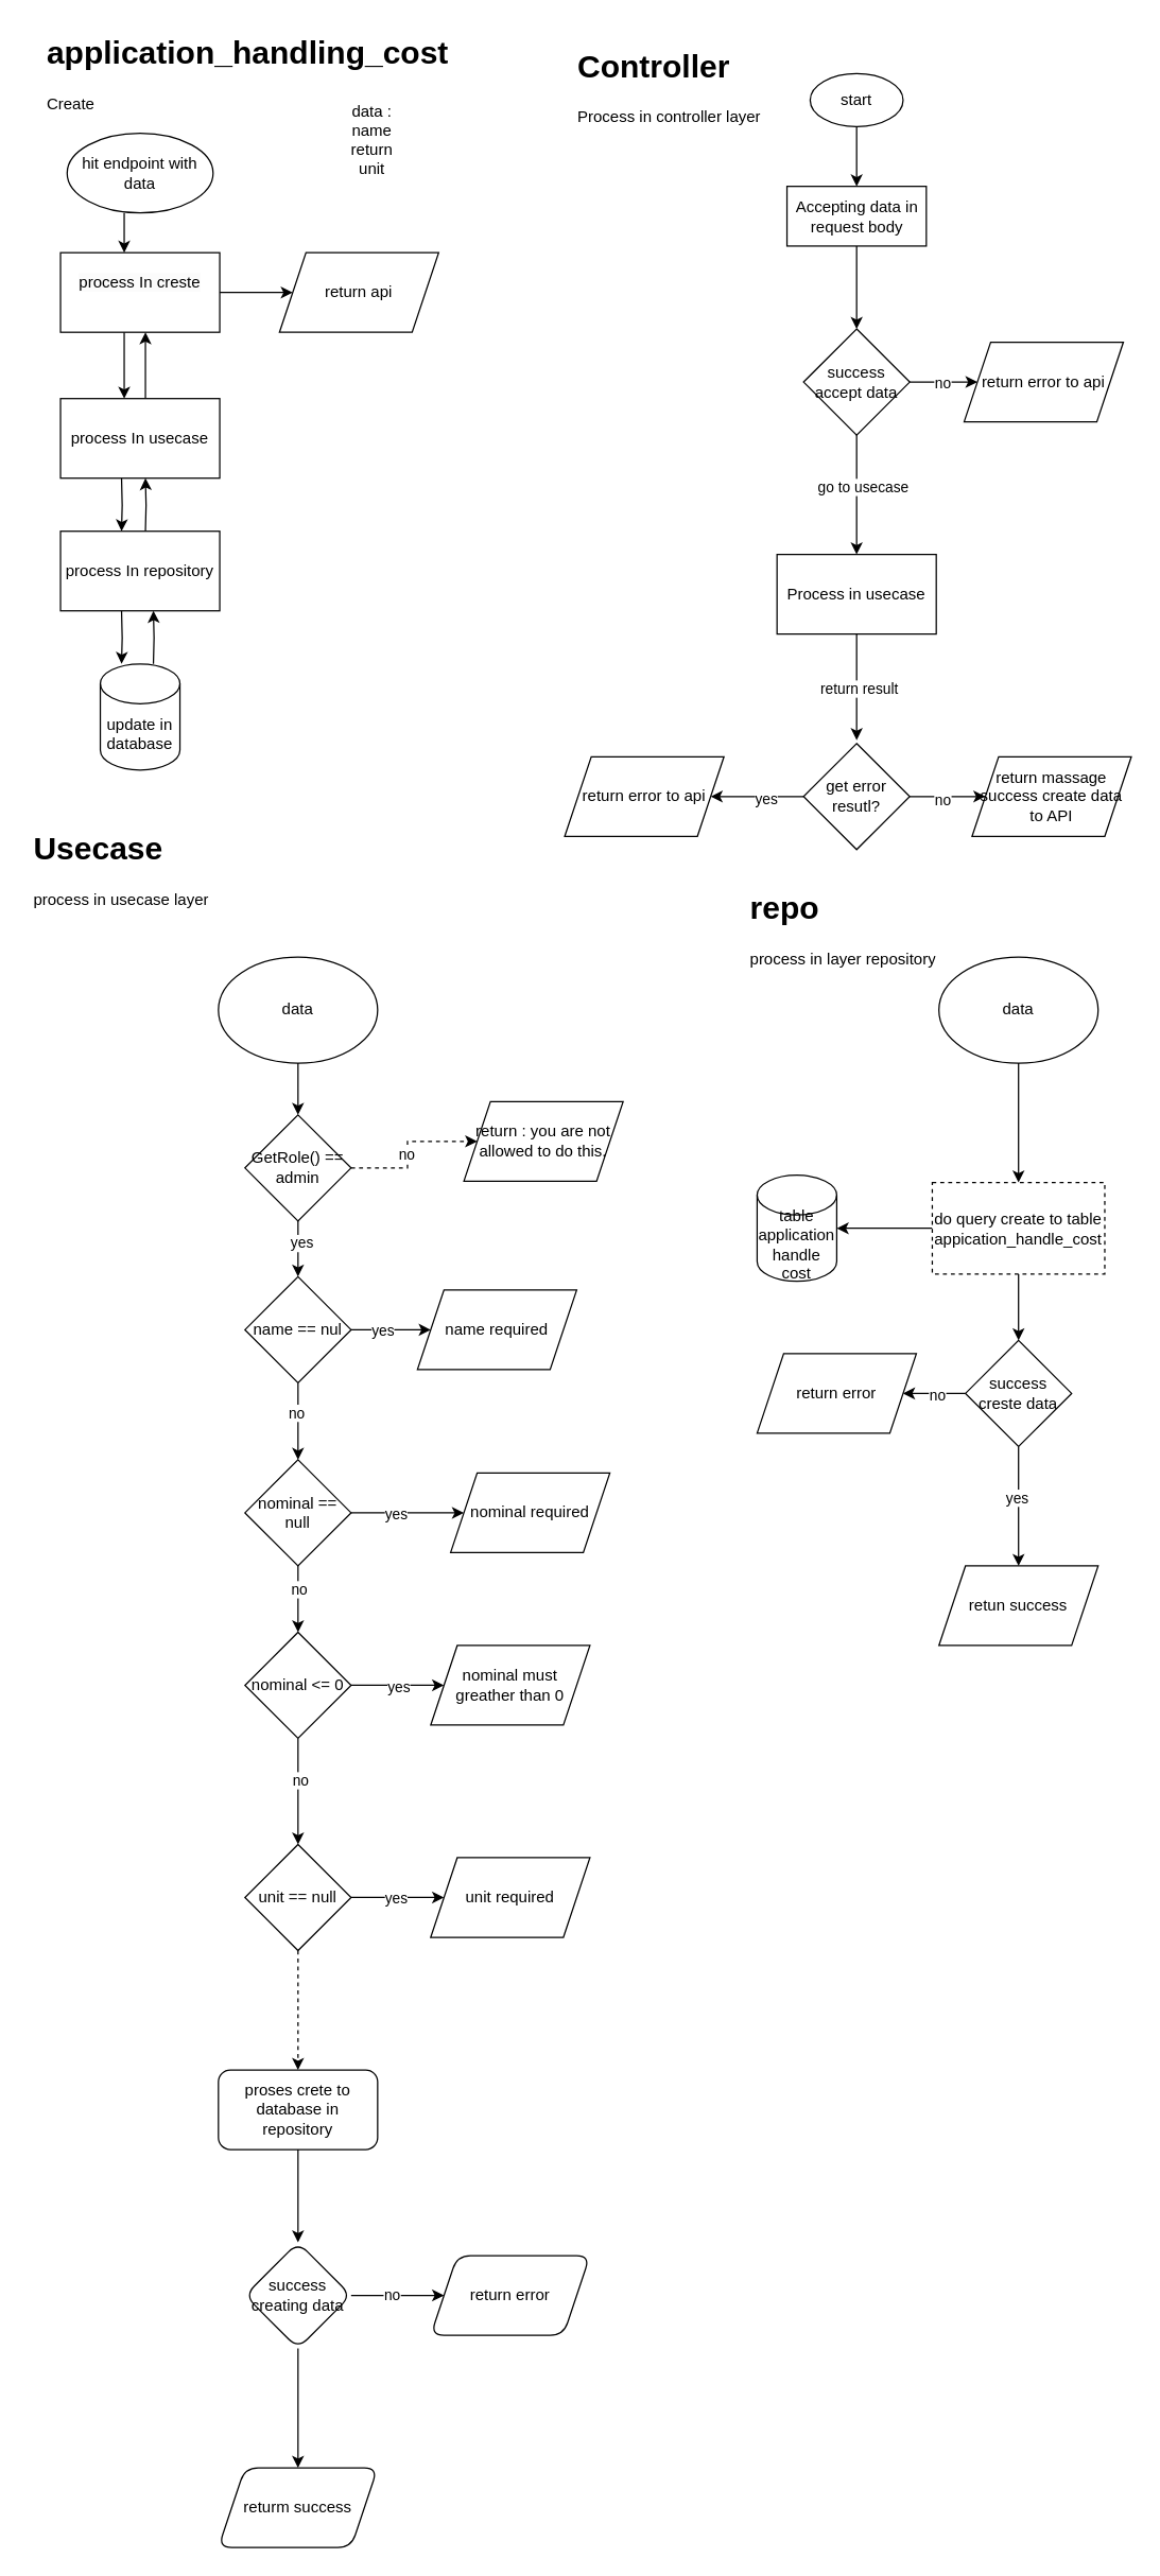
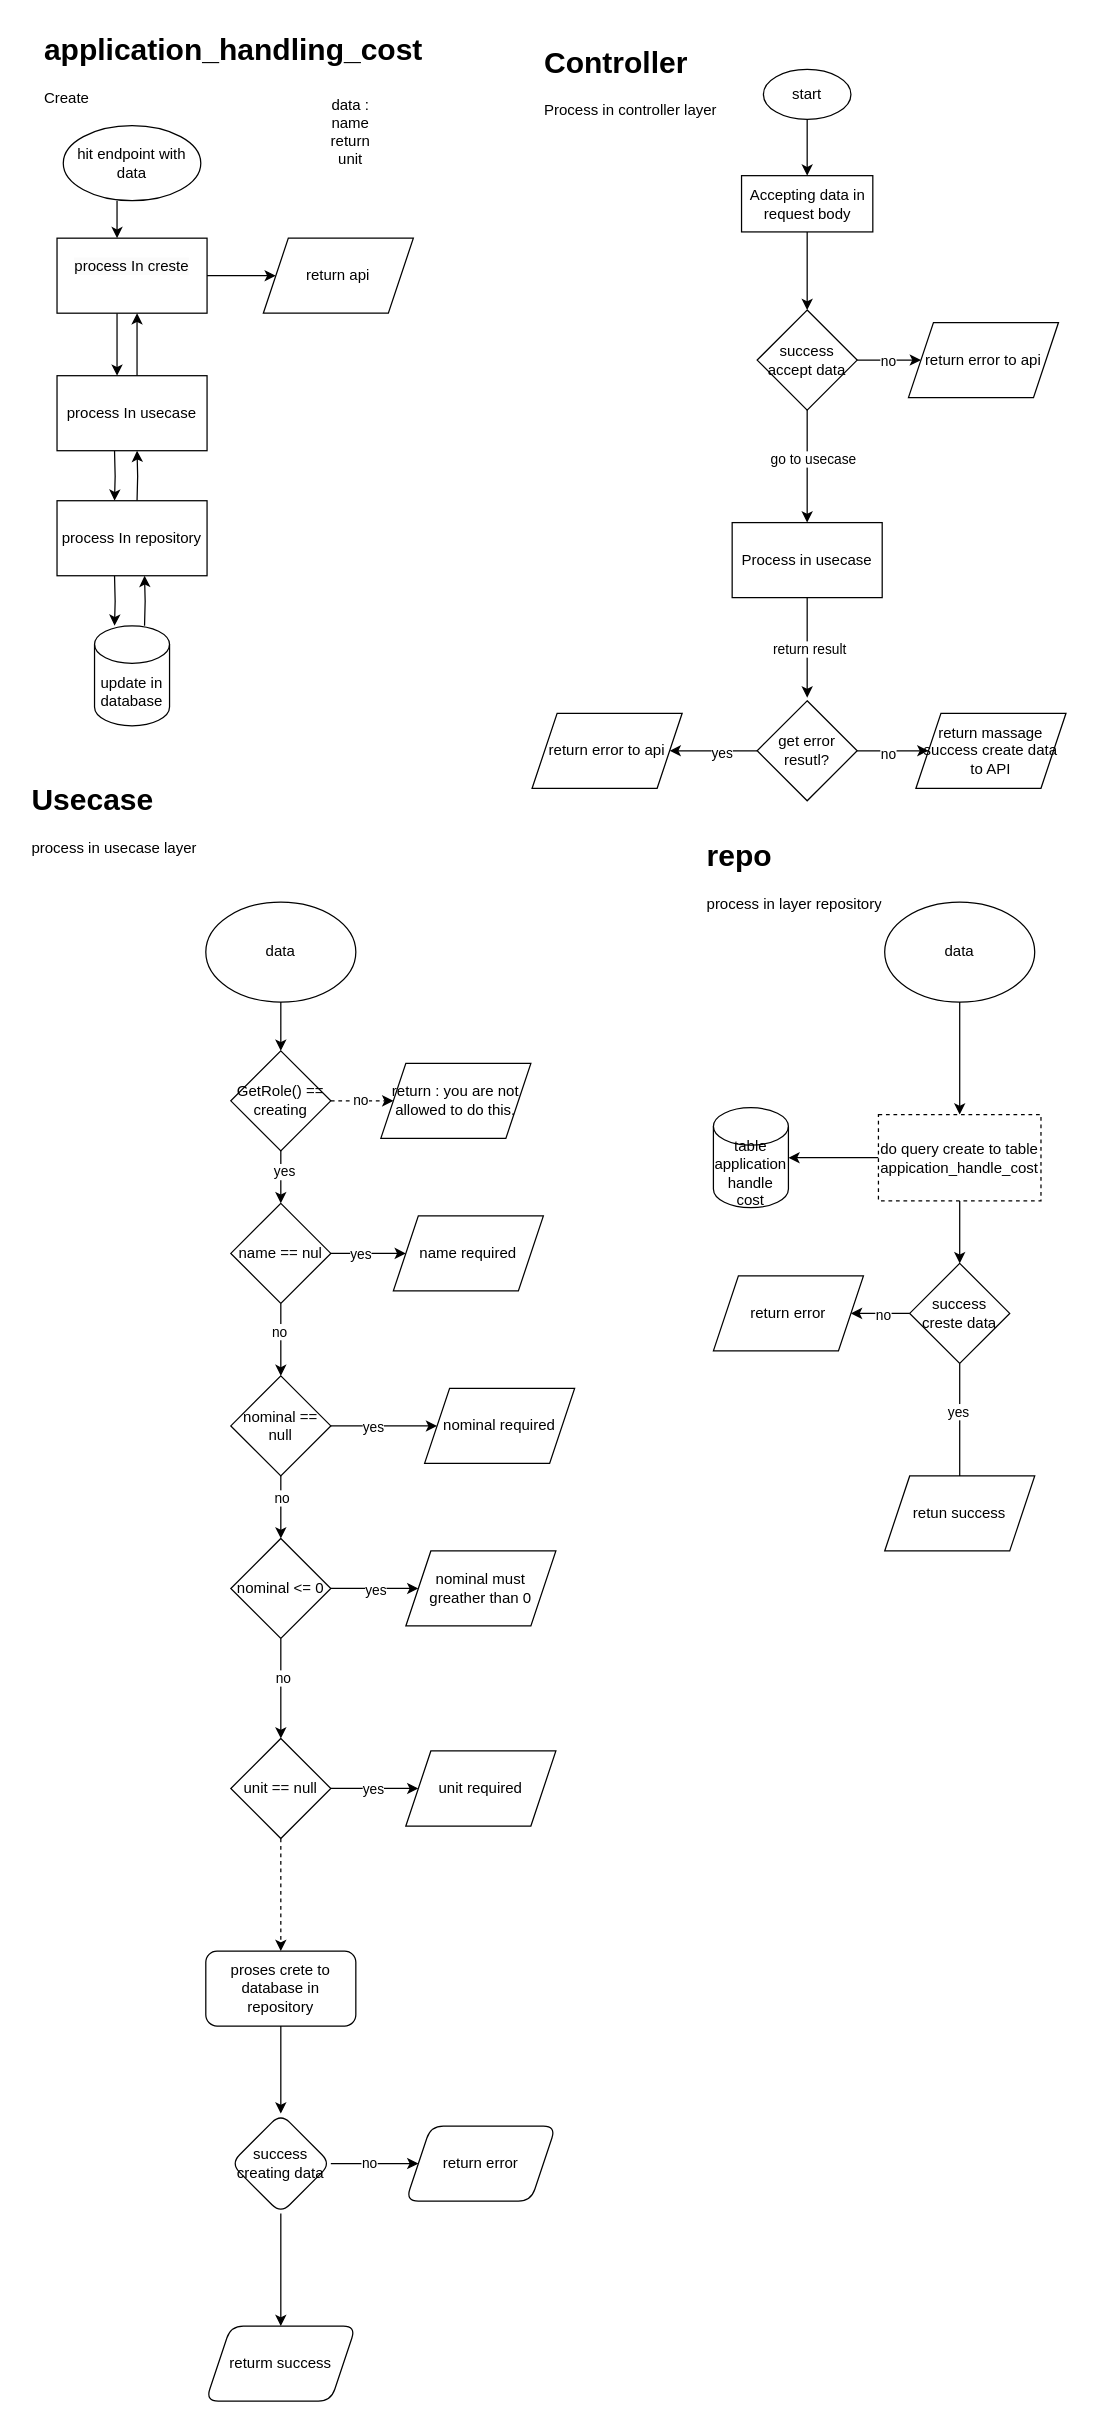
- <mxCell id="50" value="return : you are not allowed to do this." style="shape=parallelogram;perimeter=parallelogramPerimeter;whiteSpace=wrap;html=1;fixedSize=1;" vertex="1" parent="1"><mxGeometry x="349" y="830" width="120" height="60" as="geometry" /></mxCell>
+ <mxCell id="50" value="return : you are not allowed to do this." style="shape=parallelogram;perimeter=parallelogramPerimeter;whiteSpace=wrap;html=1;fixedSize=1;" vertex="1" parent="1"><mxGeometry x="304" y="850" width="120" height="60" as="geometry" /></mxCell>
- <mxCell id="42" value="GetRole() == admin" style="rhombus;whiteSpace=wrap;html=1;" vertex="1" parent="1"><mxGeometry x="184" y="840" width="80" height="80" as="geometry" /></mxCell>
+ <mxCell id="42" value="GetRole() == creating" style="rhombus;whiteSpace=wrap;html=1;" vertex="1" parent="1"><mxGeometry x="184" y="840" width="80" height="80" as="geometry" /></mxCell>
- <mxCell id="88" value="" style="edgeStyle=orthogonalEdgeStyle;rounded=0;orthogonalLoop=1;jettySize=auto;html=1;" edge="1" parent="1" source="90" target="92"><mxGeometry relative="1" as="geometry" /></mxCell>
+ <mxCell id="88" value="" style="edgeStyle=orthogonalEdgeStyle;rounded=0;orthogonalLoop=1;jettySize=auto;html=1;endArrow=none;" edge="1" parent="1" source="90" target="92"><mxGeometry relative="1" as="geometry" /></mxCell>
